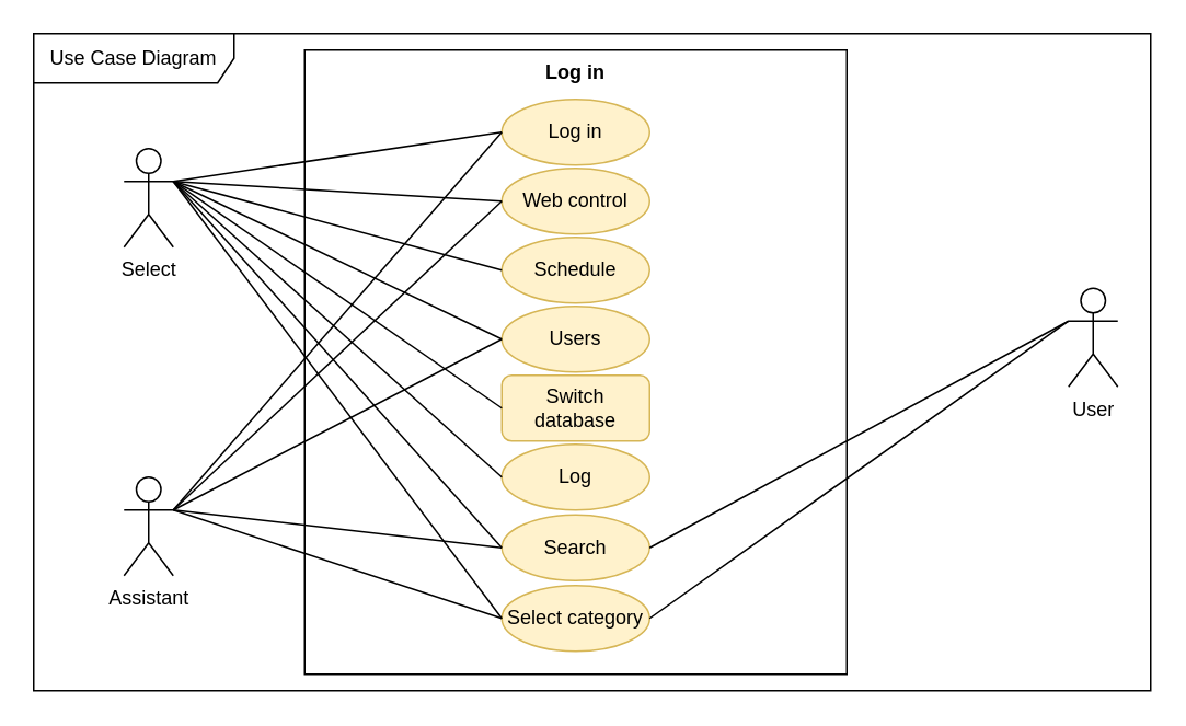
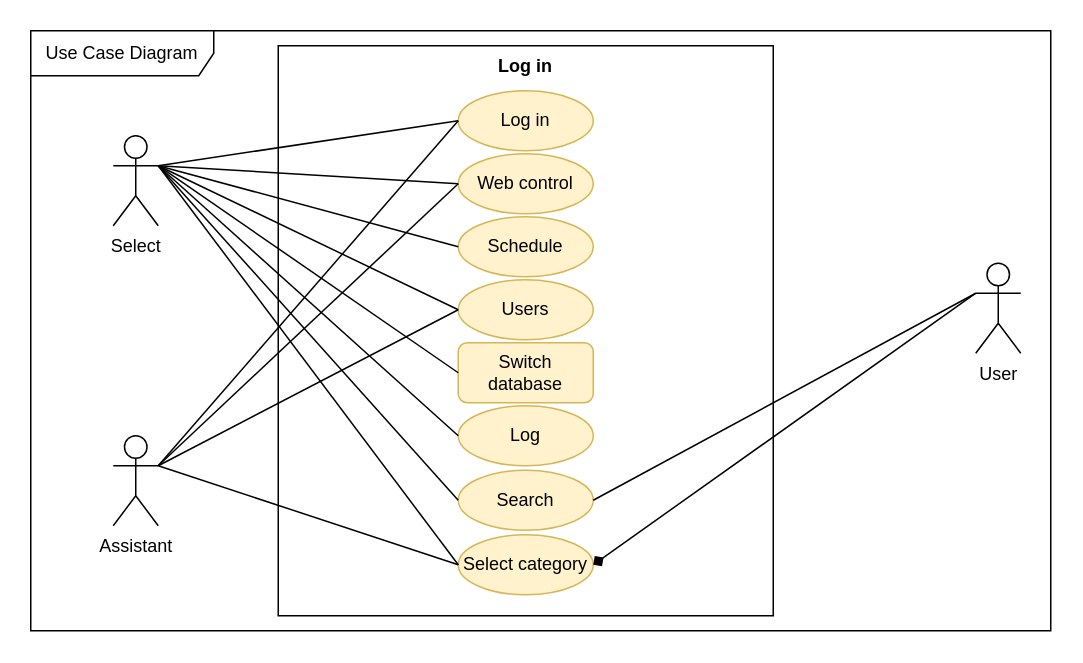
- <mxCell id="27" value="" style="endArrow=none;html=1;entryX=0;entryY=0.5;entryDx=0;entryDy=0;exitX=1;exitY=0.333;exitDx=0;exitDy=0;exitPerimeter=0;" parent="1" source="6" target="13" edge="1"><mxGeometry relative="1" as="geometry"><mxPoint x="195" y="200" as="sourcePoint" /><mxPoint x="395" y="296" as="targetPoint" /></mxGeometry></mxCell>
- <mxCell id="30" value="" style="endArrow=none;html=1;entryX=1;entryY=0.5;entryDx=0;entryDy=0;exitX=0;exitY=0.333;exitDx=0;exitDy=0;exitPerimeter=0;" parent="1" source="5" target="14" edge="1"><mxGeometry relative="1" as="geometry"><mxPoint x="225" y="230" as="sourcePoint" /><mxPoint x="425" y="326" as="targetPoint" /></mxGeometry></mxCell>
+ <mxCell id="30" value="" style="endArrow=diamond;html=1;entryX=1;entryY=0.5;entryDx=0;entryDy=0;exitX=0;exitY=0.333;exitDx=0;exitDy=0;exitPerimeter=0;" parent="1" source="5" target="14" edge="1"><mxGeometry relative="1" as="geometry"><mxPoint x="225" y="230" as="sourcePoint" /><mxPoint x="425" y="326" as="targetPoint" /></mxGeometry></mxCell>
